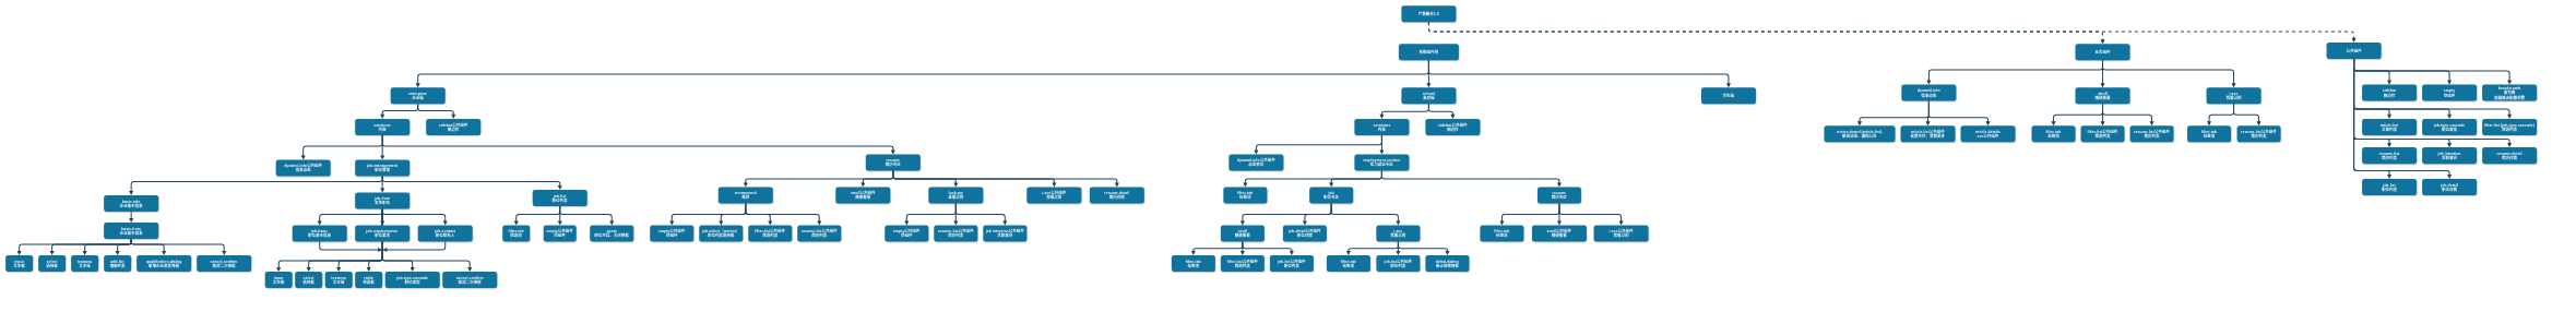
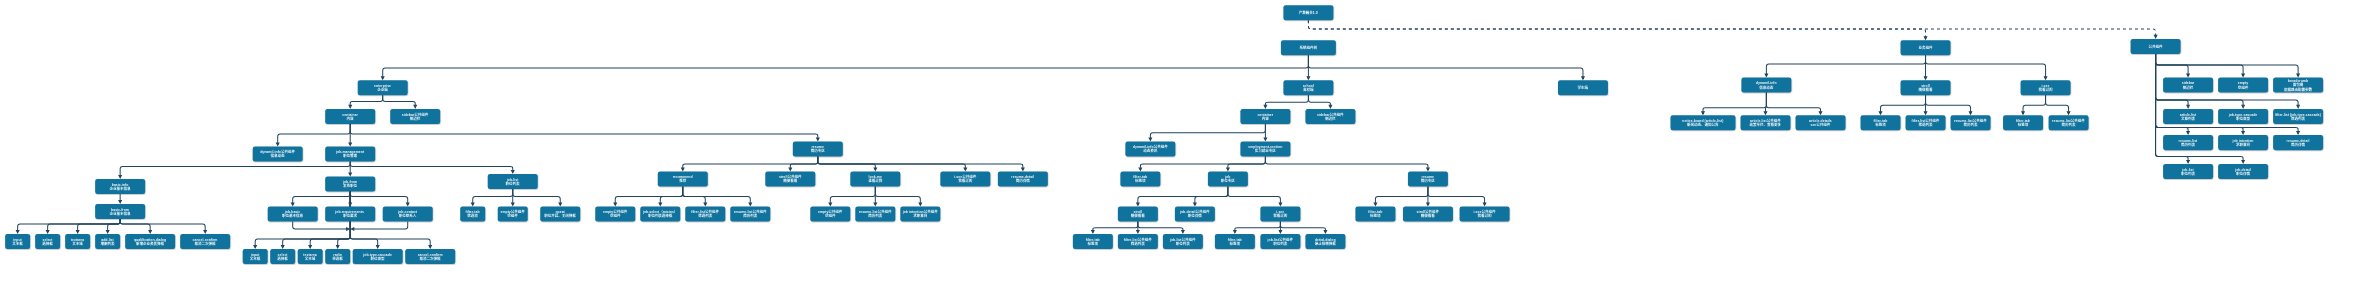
- <mxCell id="143" value="job&#10;职位专区" style="rounded=1;fillColor=#10739E;strokeColor=none;shadow=1;gradientColor=none;fontStyle=1;fontColor=#FFFFFF;fontSize=14;" vertex="1" parent="1"><mxGeometry x="4795" y="685" width="160" height="60" as="geometry" /></mxCell>
+ <mxCell id="143" value="job&#10;职位专区" style="rounded=1;fillColor=#10739E;strokeColor=none;shadow=1;gradientColor=none;fontStyle=1;fontColor=#FFFFFF;fontSize=14;" vertex="1" parent="1"><mxGeometry x="4830" y="685" width="160" height="60" as="geometry" /></mxCell>
